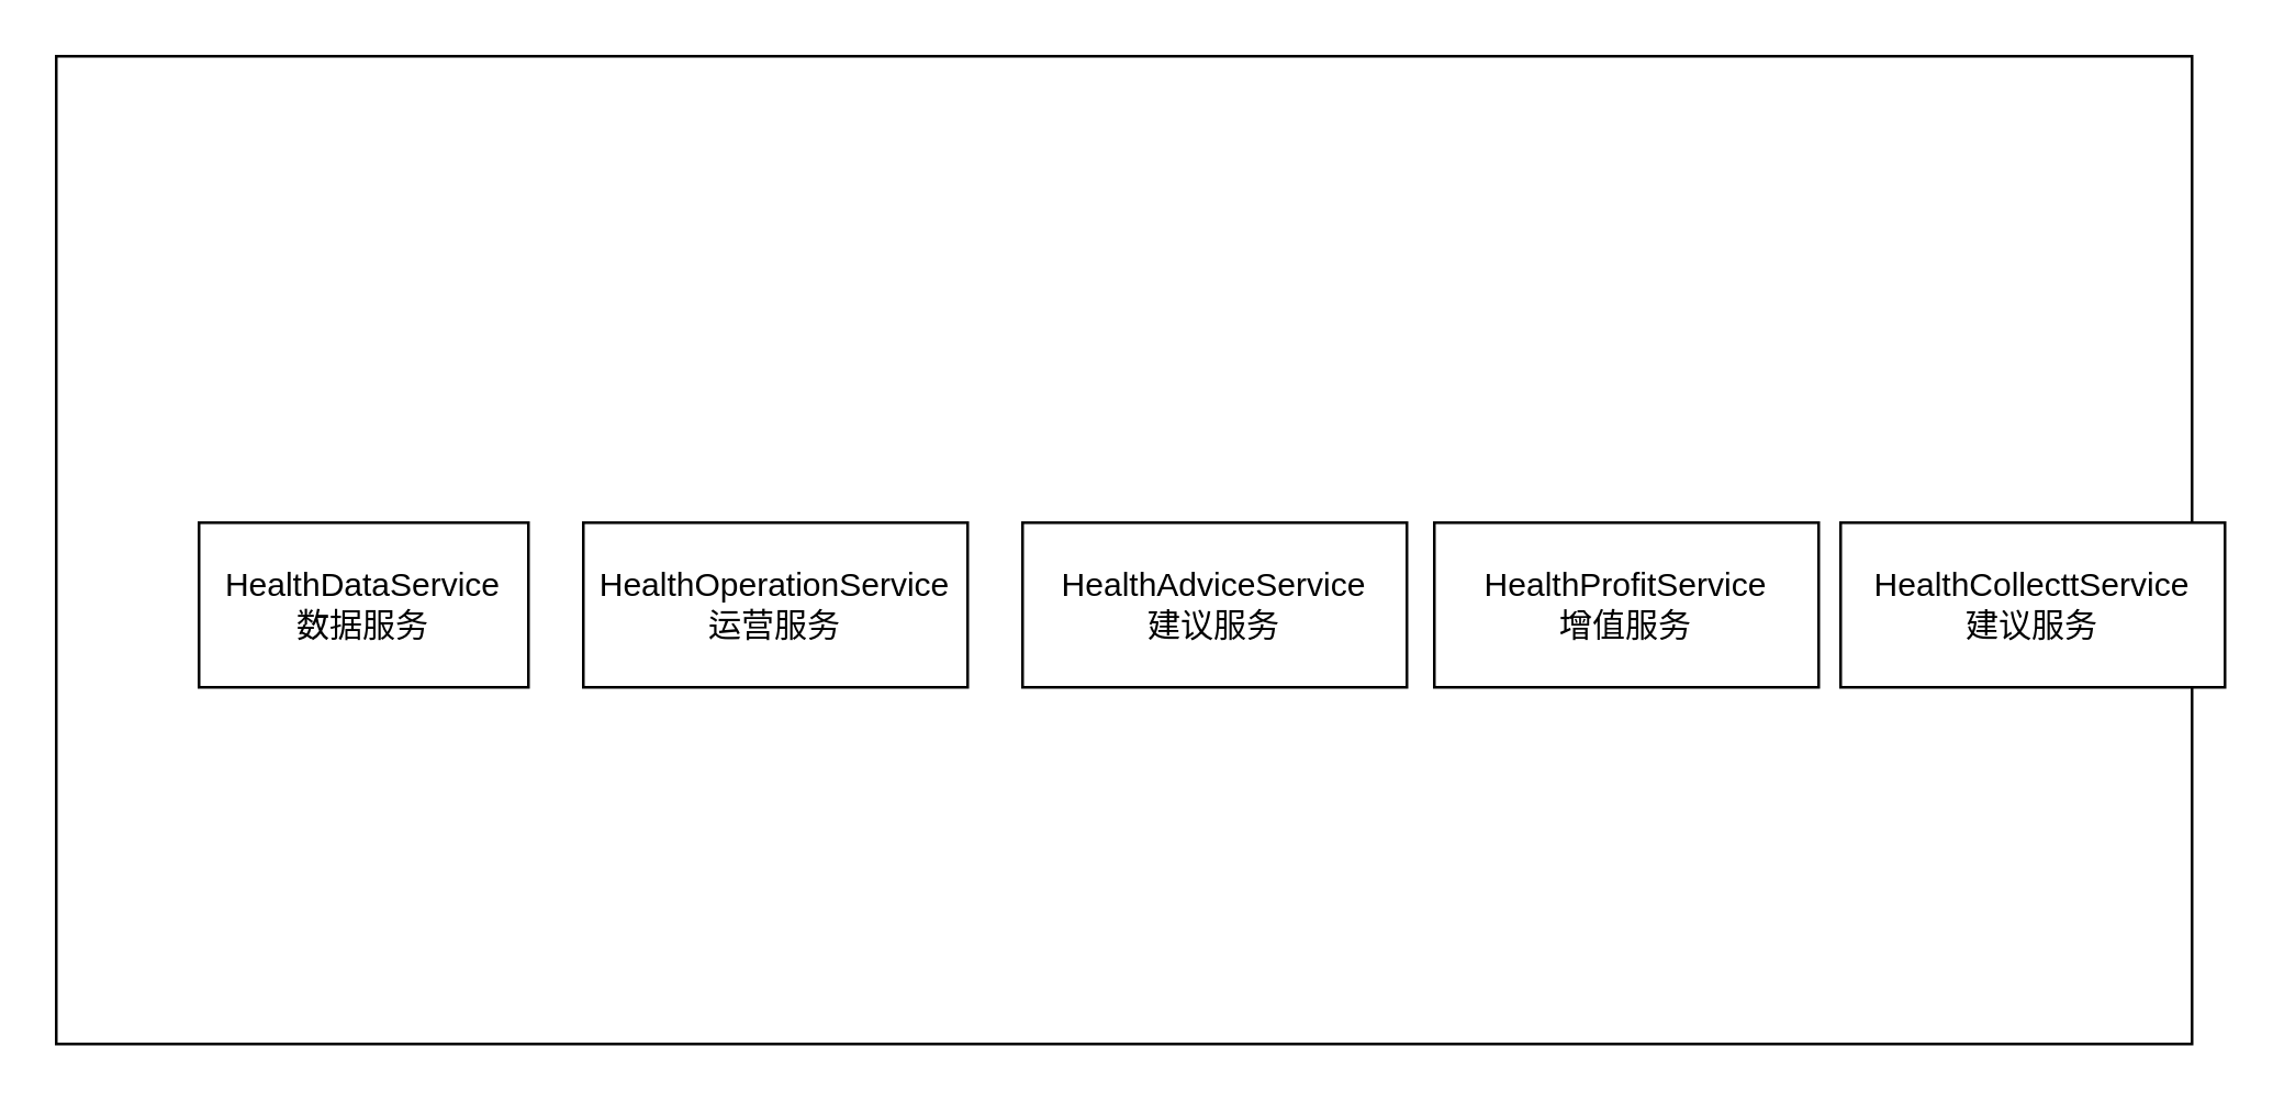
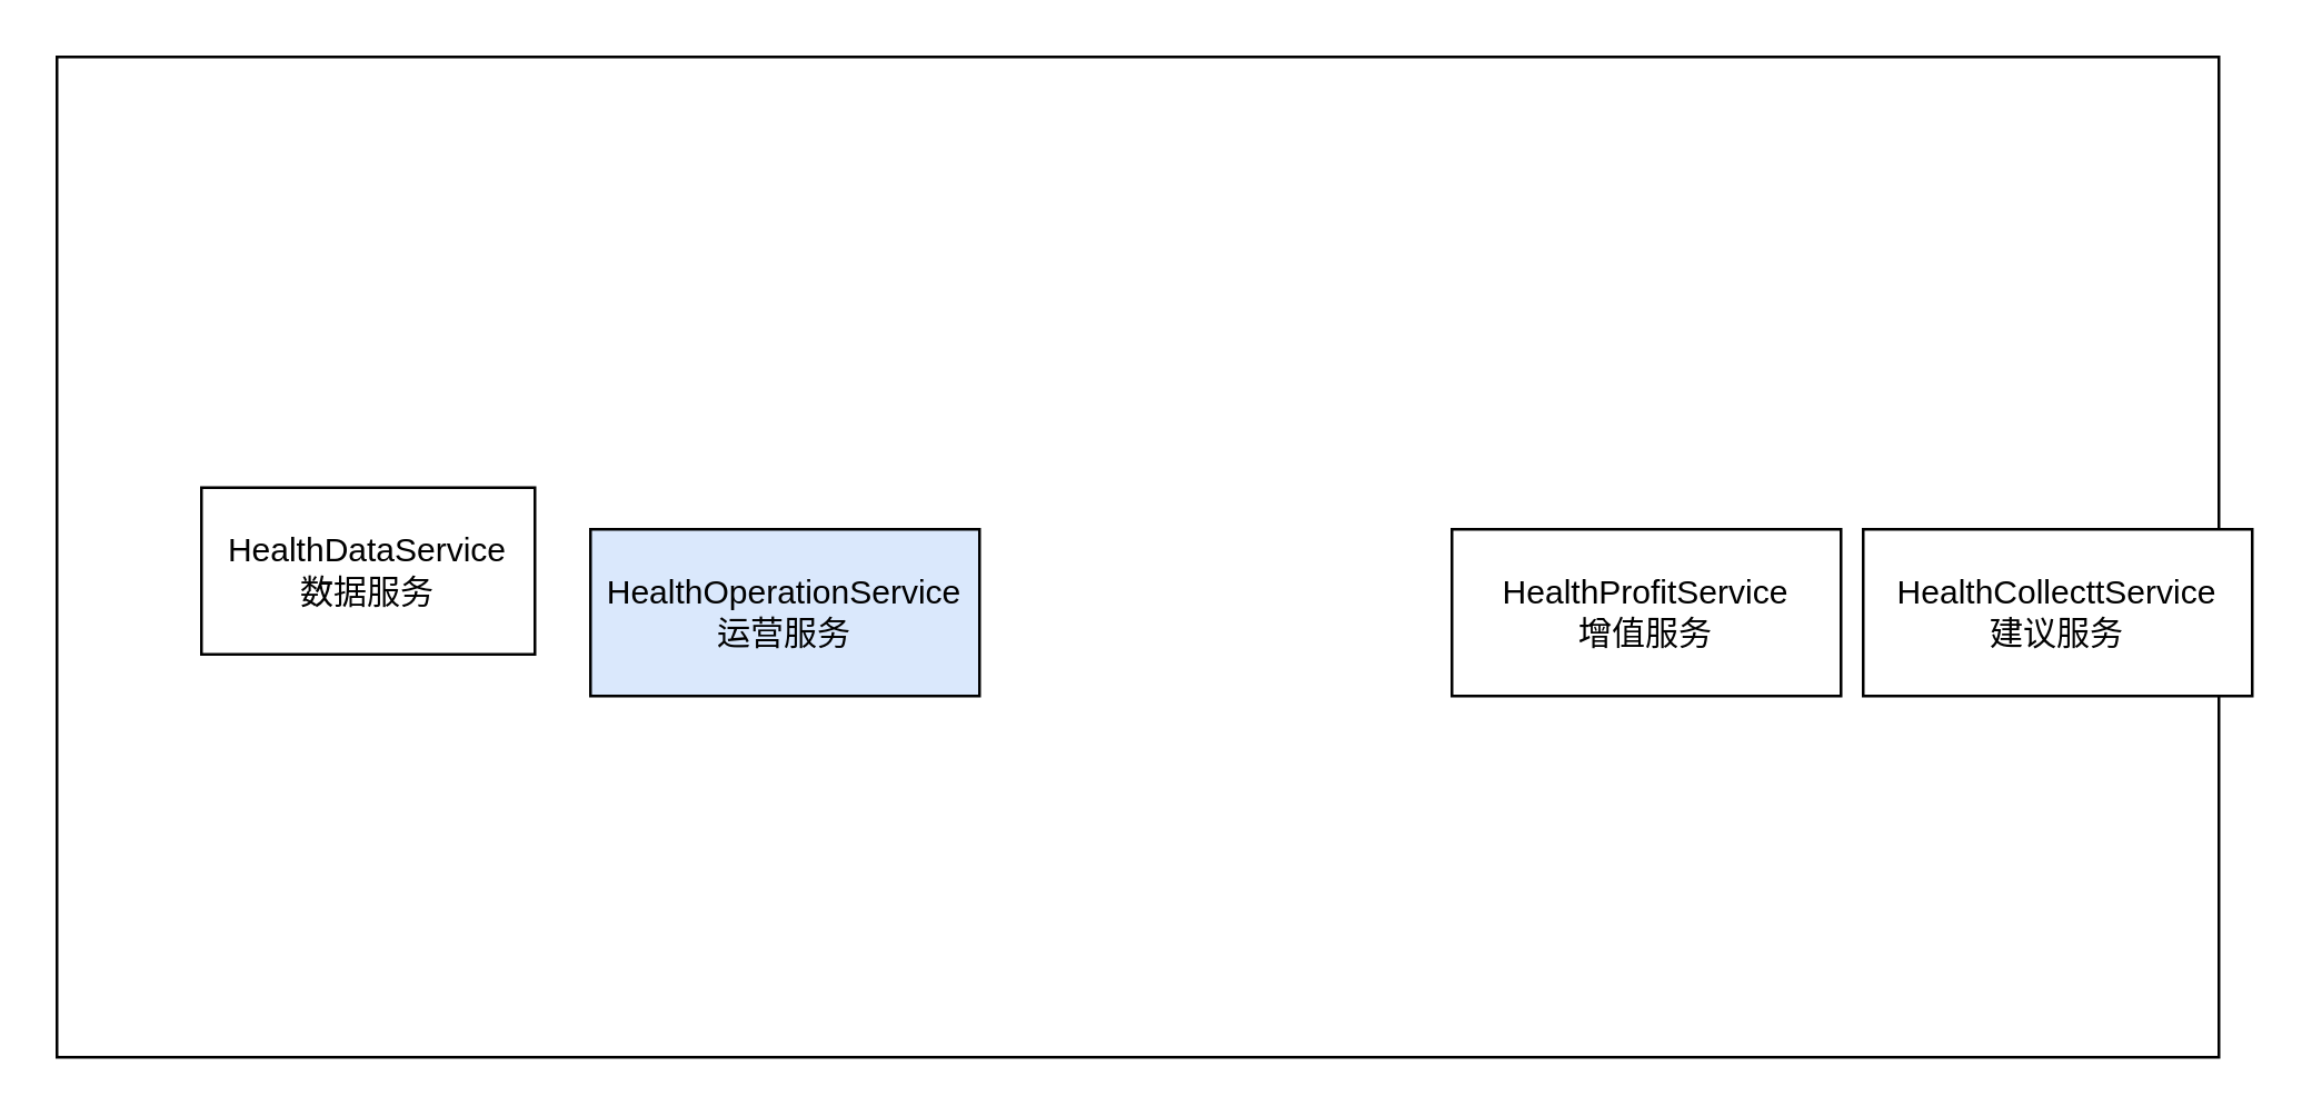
- <mxCell id="3" value="HealthDataService&lt;br&gt;数据服务" style="rounded=0;whiteSpace=wrap;html=1;" vertex="1" parent="1"><mxGeometry x="72" y="190" width="120" height="60" as="geometry" /></mxCell>
+ <mxCell id="3" value="HealthDataService&lt;br&gt;数据服务" style="rounded=0;whiteSpace=wrap;html=1;" vertex="1" parent="1"><mxGeometry x="72" y="175" width="120" height="60" as="geometry" /></mxCell>
- <mxCell id="4" value="HealthOperationService&lt;br&gt;运营服务" style="rounded=0;whiteSpace=wrap;html=1;" vertex="1" parent="1"><mxGeometry x="212" y="190" width="140" height="60" as="geometry" /></mxCell>
+ <mxCell id="4" value="HealthOperationService&lt;br&gt;运营服务" style="rounded=0;whiteSpace=wrap;html=1;fillColor=#dae8fc;" vertex="1" parent="1"><mxGeometry x="212" y="190" width="140" height="60" as="geometry" /></mxCell>
- <mxCell id="5" value="HealthAdviceService&lt;br&gt;建议服务" style="rounded=0;whiteSpace=wrap;html=1;" vertex="1" parent="1"><mxGeometry x="372" y="190" width="140" height="60" as="geometry" /></mxCell>
